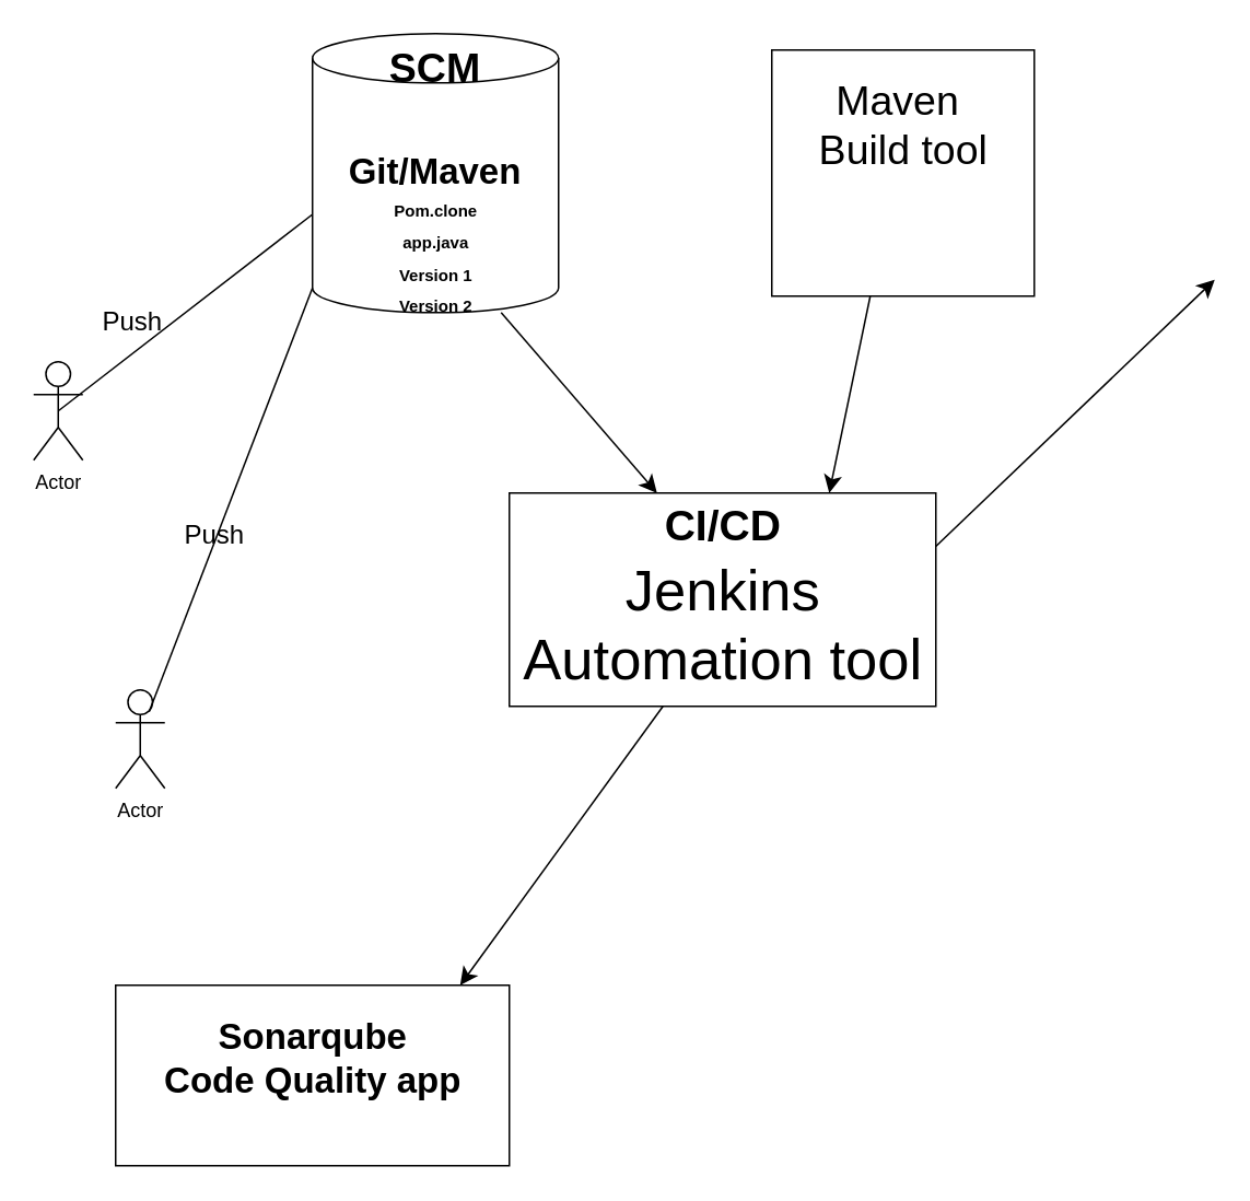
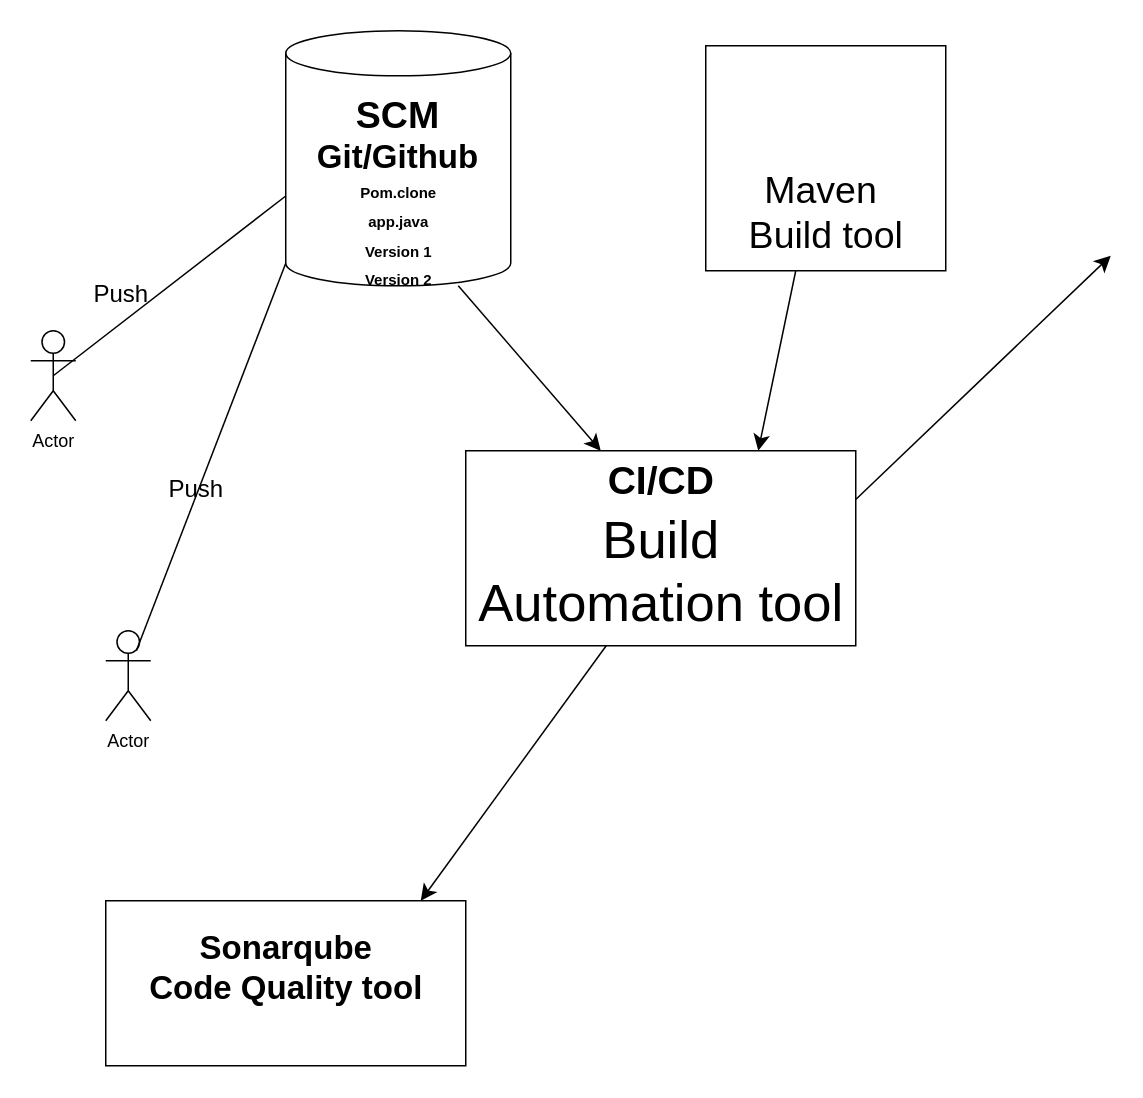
- <mxCell id="4" value="&lt;font style=&quot;font-size: 25px;&quot;&gt;&lt;b&gt;SCM&lt;/b&gt;&lt;/font&gt;" style="text;html=1;strokeColor=none;fillColor=none;align=center;verticalAlign=middle;whiteSpace=wrap;rounded=0;" parent="1" vertex="1"><mxGeometry x="215" y="25" width="100" height="30" as="geometry" /></mxCell>
+ <mxCell id="4" value="&lt;font style=&quot;font-size: 25px;&quot;&gt;&lt;b&gt;SCM&lt;/b&gt;&lt;/font&gt;" style="text;html=1;strokeColor=none;fillColor=none;align=center;verticalAlign=middle;whiteSpace=wrap;rounded=0;" parent="1" vertex="1"><mxGeometry x="215" y="60" width="100" height="30" as="geometry" /></mxCell>
- <mxCell id="18" value="&lt;font style=&quot;font-size: 25px;&quot;&gt;Maven&amp;nbsp;&lt;br&gt;Build tool&lt;/font&gt;" style="text;html=1;align=center;verticalAlign=middle;resizable=0;points=[];autosize=1;strokeColor=none;fillColor=none;fontSize=16;" vertex="1" parent="1"><mxGeometry x="485" y="40" width="130" height="70" as="geometry" /></mxCell>
+ <mxCell id="18" value="&lt;font style=&quot;font-size: 25px;&quot;&gt;Maven&amp;nbsp;&lt;br&gt;Build tool&lt;/font&gt;" style="text;html=1;align=center;verticalAlign=middle;resizable=0;points=[];autosize=1;strokeColor=none;fillColor=none;fontSize=16;" vertex="1" parent="1"><mxGeometry x="485" y="105" width="130" height="70" as="geometry" /></mxCell>
- <mxCell id="9" value="&lt;font style=&quot;font-size: 22px;&quot;&gt;&lt;b&gt;Git/Maven&lt;/b&gt;&lt;/font&gt;" style="text;html=1;strokeColor=none;fillColor=none;align=center;verticalAlign=middle;whiteSpace=wrap;rounded=0;" parent="1" vertex="1"><mxGeometry x="225" y="90" width="80" height="30" as="geometry" /></mxCell>
+ <mxCell id="9" value="&lt;font style=&quot;font-size: 22px;&quot;&gt;&lt;b&gt;Git/Github&lt;/b&gt;&lt;/font&gt;" style="text;html=1;strokeColor=none;fillColor=none;align=center;verticalAlign=middle;whiteSpace=wrap;rounded=0;" parent="1" vertex="1"><mxGeometry x="225" y="90" width="80" height="30" as="geometry" /></mxCell>
- <mxCell id="12" value="Jenkins&lt;br style=&quot;font-size: 35px;&quot;&gt;Automation tool" style="text;html=1;align=center;verticalAlign=middle;resizable=0;points=[];autosize=1;strokeColor=none;fillColor=none;fontSize=35;" vertex="1" parent="1"><mxGeometry x="305" y="330" width="270" height="100" as="geometry" /></mxCell>
+ <mxCell id="12" value="Build&lt;br style=&quot;font-size: 35px;&quot;&gt;Automation tool" style="text;html=1;align=center;verticalAlign=middle;resizable=0;points=[];autosize=1;strokeColor=none;fillColor=none;fontSize=35;" vertex="1" parent="1"><mxGeometry x="305" y="330" width="270" height="100" as="geometry" /></mxCell>
- <mxCell id="17" value="&lt;font style=&quot;font-size: 22px;&quot;&gt;&lt;b&gt;Sonarqube&lt;br&gt;Code Quality app&lt;/b&gt;&lt;/font&gt;" style="text;html=1;align=center;verticalAlign=middle;resizable=0;points=[];autosize=1;strokeColor=none;fillColor=none;fontSize=16;" vertex="1" parent="1"><mxGeometry x="95" y="610" width="190" height="70" as="geometry" /></mxCell>
+ <mxCell id="17" value="&lt;font style=&quot;font-size: 22px;&quot;&gt;&lt;b&gt;Sonarqube&lt;br&gt;Code Quality tool&lt;/b&gt;&lt;/font&gt;" style="text;html=1;align=center;verticalAlign=middle;resizable=0;points=[];autosize=1;strokeColor=none;fillColor=none;fontSize=16;" vertex="1" parent="1"><mxGeometry x="95" y="610" width="190" height="70" as="geometry" /></mxCell>
